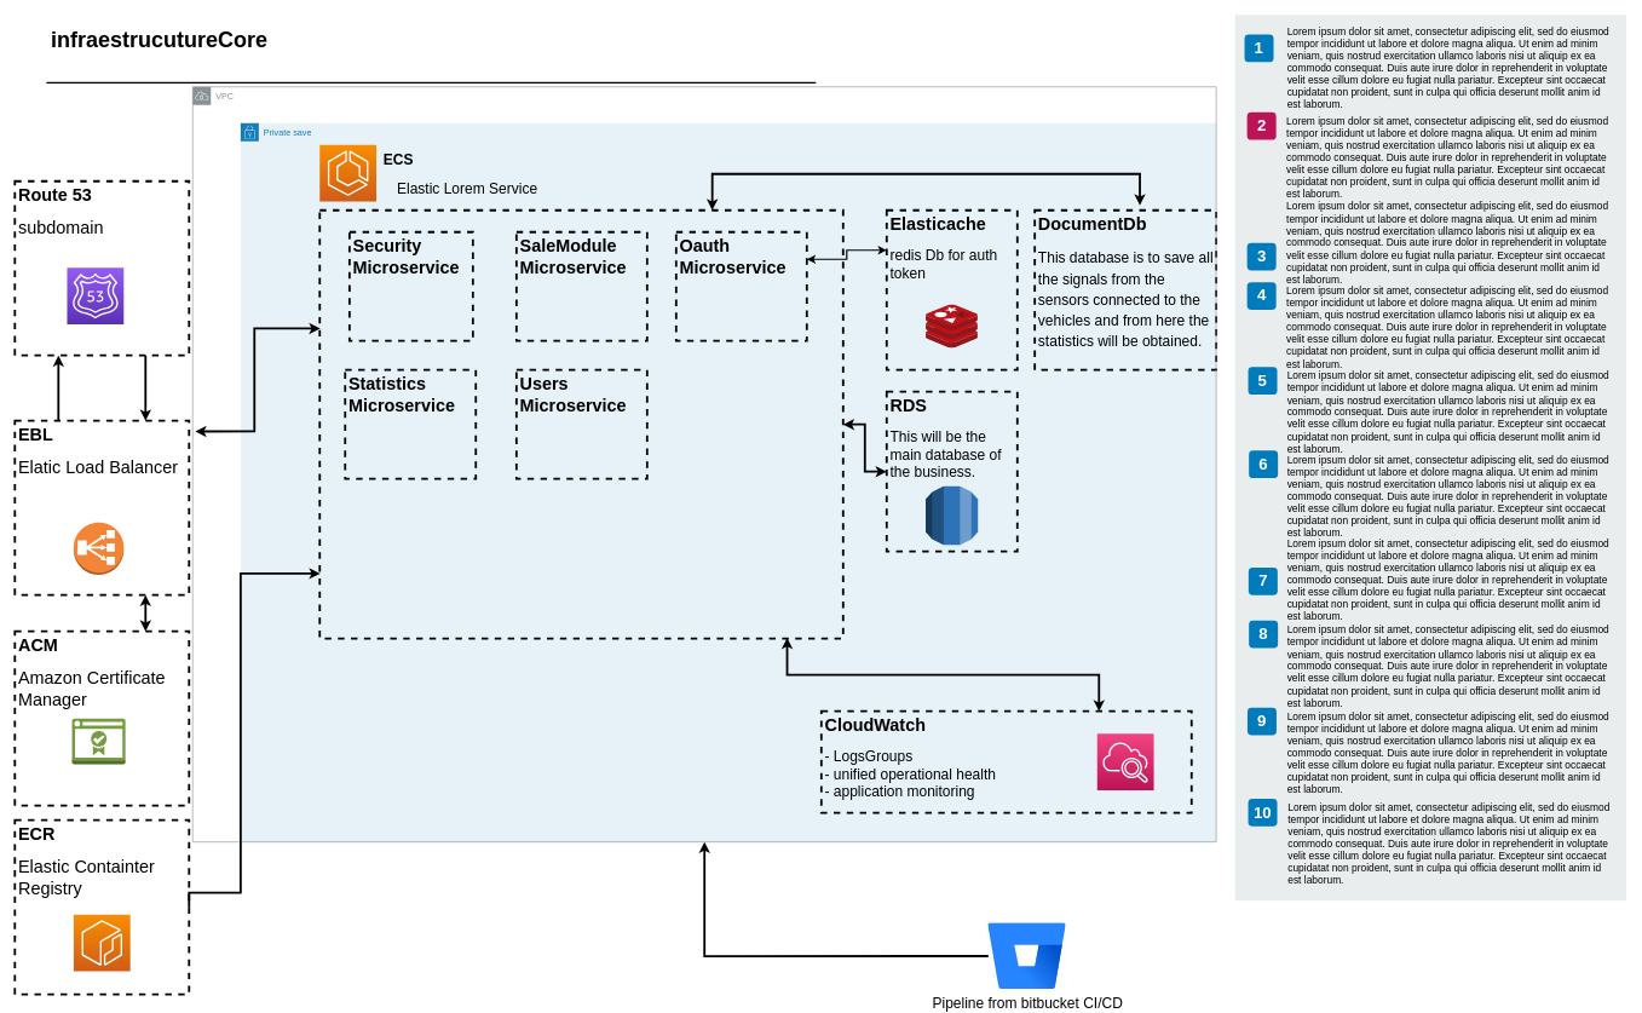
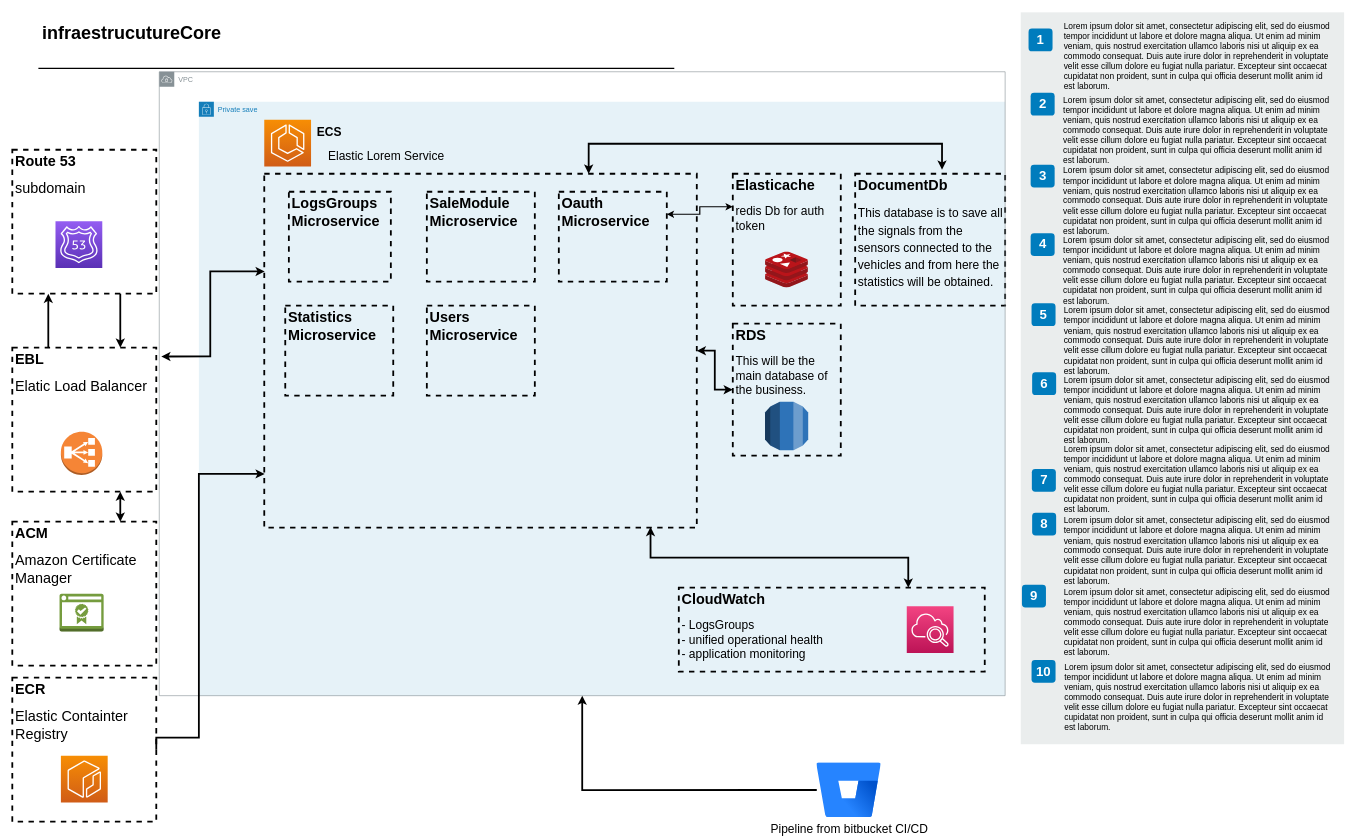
- <mxCell id="9" value="2" style="rounded=1;whiteSpace=wrap;html=1;fillColor=#bc1356;strokeColor=none;fontColor=#FFFFFF;fontStyle=1;fontSize=22;labelBackgroundColor=none;" parent="1" vertex="1"><mxGeometry x="1717.5" y="154" width="40" height="38" as="geometry" /></mxCell>
+ <mxCell id="9" value="2" style="rounded=1;whiteSpace=wrap;html=1;fillColor=#007CBD;strokeColor=none;fontColor=#FFFFFF;fontStyle=1;fontSize=22;labelBackgroundColor=none;" parent="1" vertex="1"><mxGeometry x="1717.5" y="154" width="40" height="38" as="geometry" /></mxCell>
- <mxCell id="38" value="&lt;h1&gt;Security Microservice&lt;/h1&gt;" style="text;html=1;strokeColor=default;fillColor=none;spacing=5;spacingTop=-20;whiteSpace=wrap;overflow=hidden;rounded=0;dashed=1;strokeWidth=3;" vertex="1" parent="28"><mxGeometry x="150" y="150" width="170" height="150" as="geometry" /></mxCell>
+ <mxCell id="38" value="&lt;h1&gt;LogsGroups Microservice&lt;/h1&gt;" style="text;html=1;strokeColor=default;fillColor=none;spacing=5;spacingTop=-20;whiteSpace=wrap;overflow=hidden;rounded=0;dashed=1;strokeWidth=3;" vertex="1" parent="28"><mxGeometry x="150" y="150" width="170" height="150" as="geometry" /></mxCell>
- <mxCell id="10" value="3" style="rounded=1;whiteSpace=wrap;html=1;fillColor=#007CBD;strokeColor=none;fontColor=#FFFFFF;fontStyle=1;fontSize=22;labelBackgroundColor=none;" parent="1" vertex="1"><mxGeometry x="1717.5" y="334" width="40" height="38" as="geometry" /></mxCell>
+ <mxCell id="10" value="3" style="rounded=1;whiteSpace=wrap;html=1;fillColor=#007CBD;strokeColor=none;fontColor=#FFFFFF;fontStyle=1;fontSize=22;labelBackgroundColor=none;" parent="1" vertex="1"><mxGeometry x="1717.5" y="274" width="40" height="38" as="geometry" /></mxCell>
- <mxCell id="16" value="9" style="rounded=1;whiteSpace=wrap;html=1;fillColor=#007CBD;strokeColor=none;fontColor=#FFFFFF;fontStyle=1;fontSize=22;labelBackgroundColor=none;" parent="1" vertex="1"><mxGeometry x="1718" y="974" width="40" height="38" as="geometry" /></mxCell>
+ <mxCell id="16" value="9" style="rounded=1;whiteSpace=wrap;html=1;fillColor=#007CBD;strokeColor=none;fontColor=#FFFFFF;fontStyle=1;fontSize=22;labelBackgroundColor=none;" parent="1" vertex="1"><mxGeometry x="1703" y="974" width="40" height="38" as="geometry" /></mxCell>
